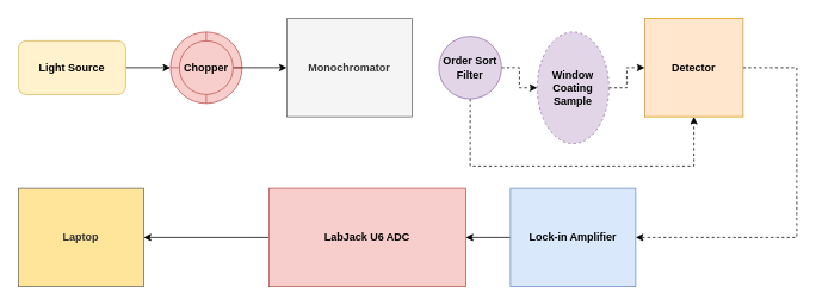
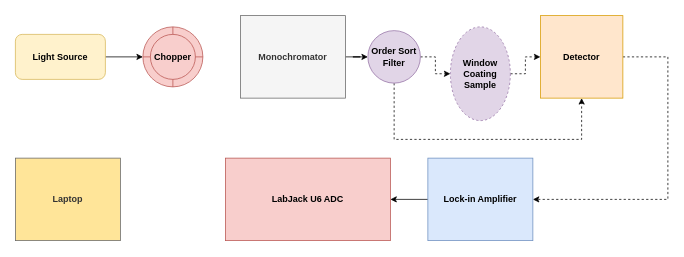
- <mxCell id="7" style="edgeStyle=orthogonalEdgeStyle;rounded=0;orthogonalLoop=1;jettySize=auto;html=1;entryX=0;entryY=0.5;entryDx=0;entryDy=0;" edge="1" parent="1" source="8" target="5"><mxGeometry relative="1" as="geometry" /></mxCell>
+ <mxCell id="4" style="edgeStyle=orthogonalEdgeStyle;rounded=0;orthogonalLoop=1;jettySize=auto;html=1;" edge="1" parent="1" source="5" target="15"><mxGeometry relative="1" as="geometry" /></mxCell>
- <mxCell id="22" style="edgeStyle=orthogonalEdgeStyle;rounded=0;orthogonalLoop=1;jettySize=auto;html=1;entryX=1;entryY=0.5;entryDx=0;entryDy=0;" edge="1" parent="1" source="23" target="24"><mxGeometry relative="1" as="geometry" /></mxCell>
